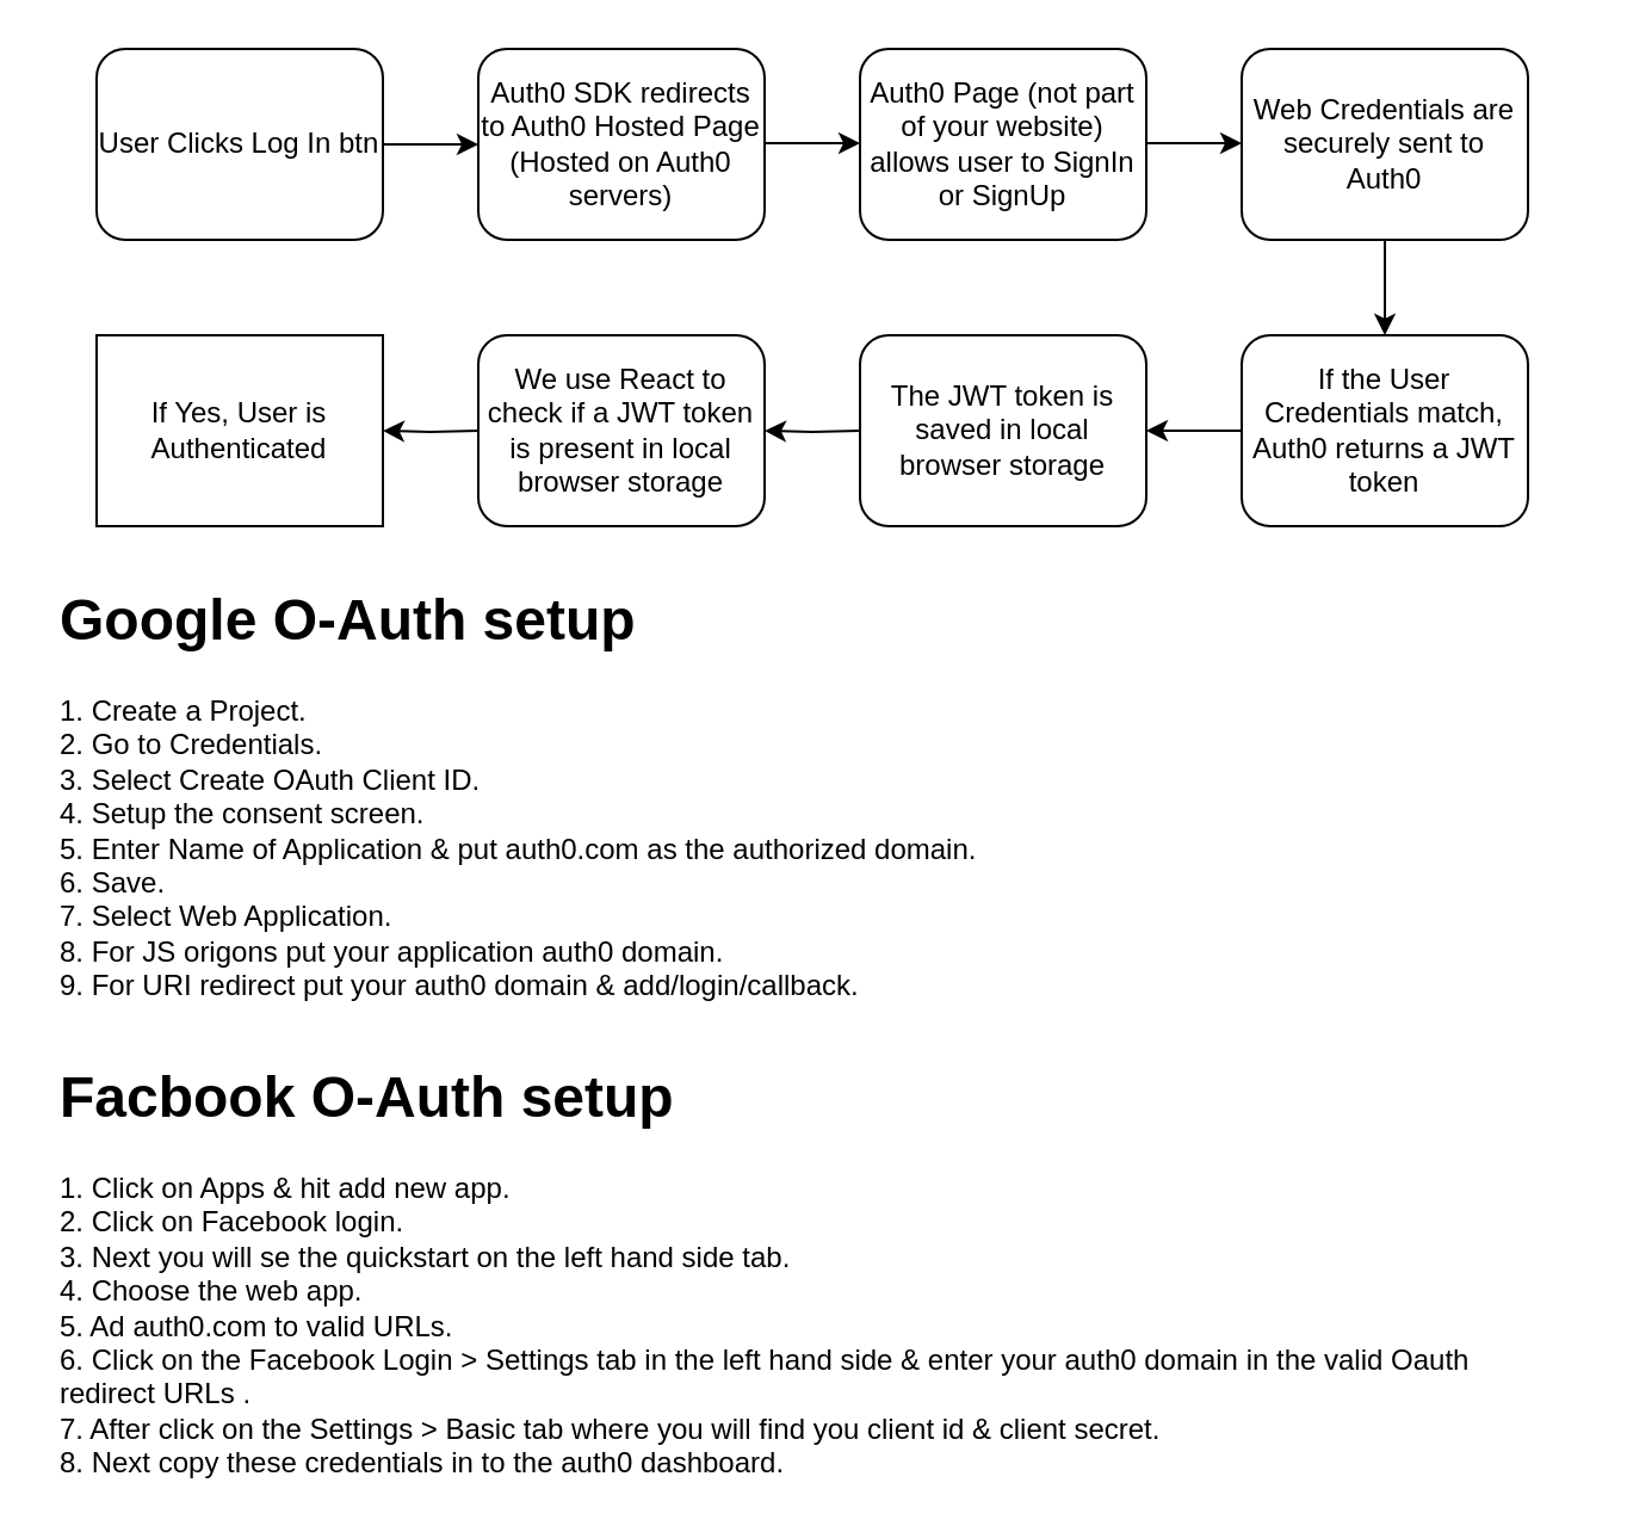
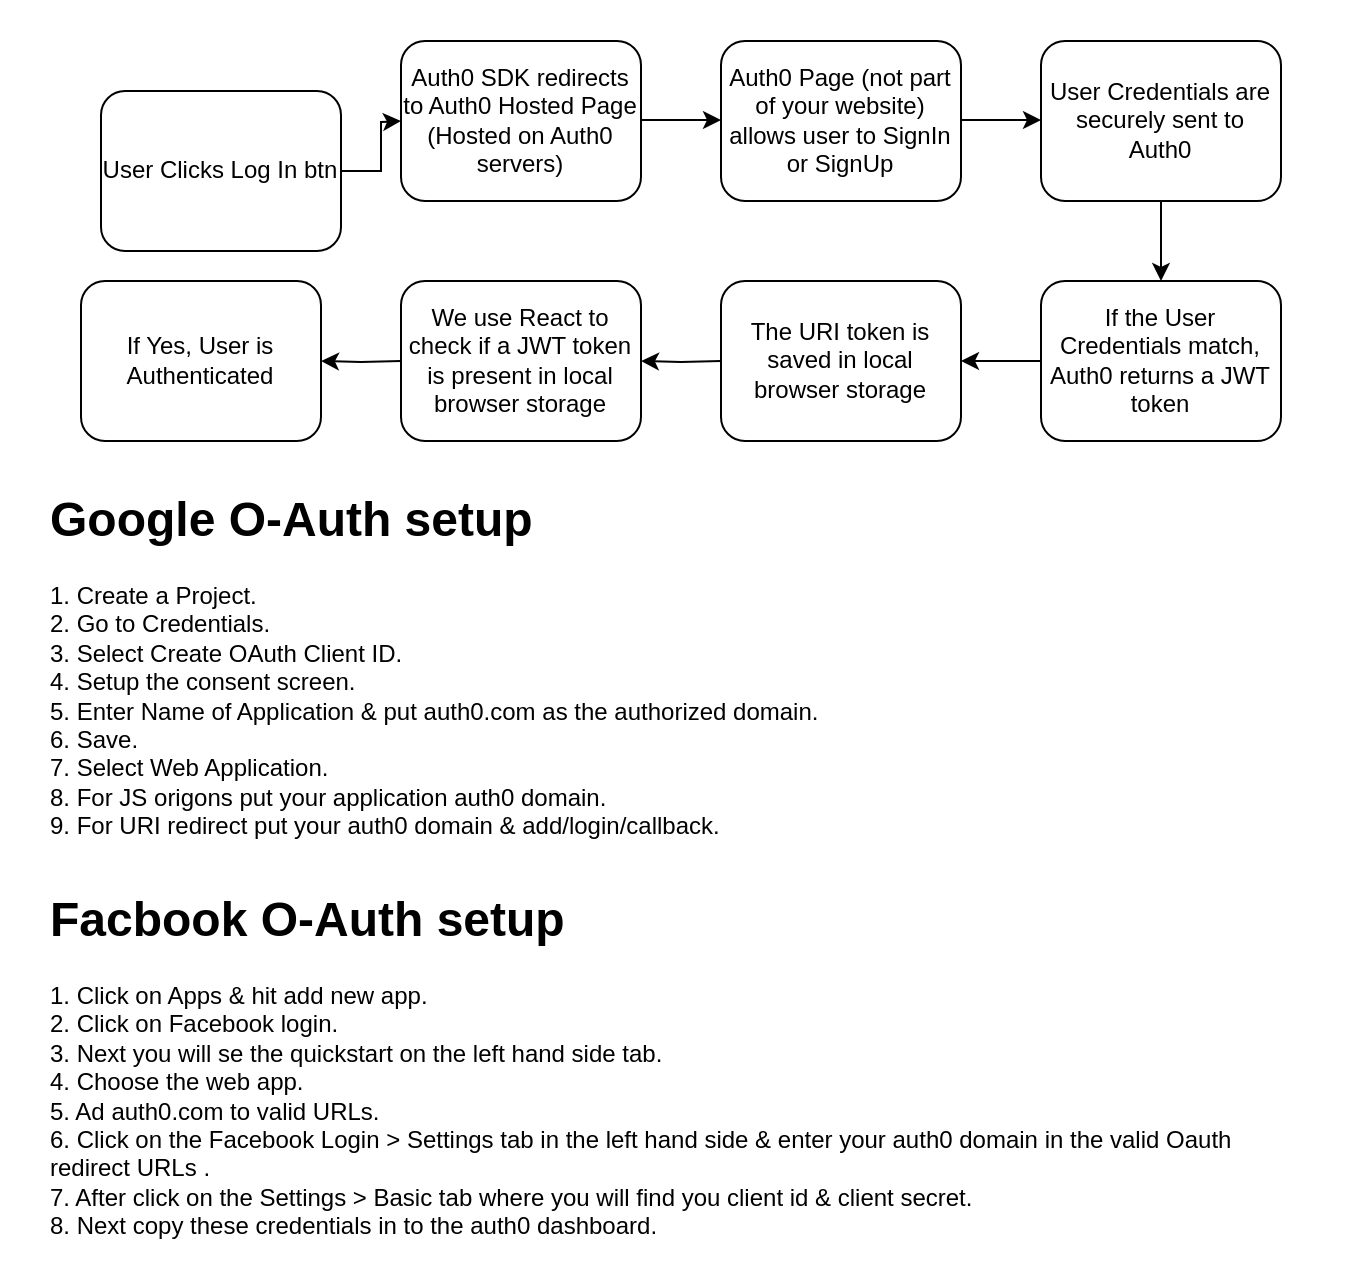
- <mxCell id="3" value="User Clicks Log In btn" style="rounded=1;whiteSpace=wrap;html=1;fontSize=12;glass=0;strokeWidth=1;shadow=0;" parent="1" vertex="1"><mxGeometry x="40" y="20" width="120" height="80" as="geometry" /></mxCell>
+ <mxCell id="3" value="User Clicks Log In btn" style="rounded=1;whiteSpace=wrap;html=1;fontSize=12;glass=0;strokeWidth=1;shadow=0;" parent="1" vertex="1"><mxGeometry x="50" y="45" width="120" height="80" as="geometry" /></mxCell>
- <mxCell id="7" value="Web Credentials are securely sent to Auth0" style="rounded=1;whiteSpace=wrap;html=1;fontSize=12;glass=0;strokeWidth=1;shadow=0;" vertex="1" parent="1"><mxGeometry x="520" y="20" width="120" height="80" as="geometry" /></mxCell>
+ <mxCell id="7" value="User Credentials are securely sent to Auth0" style="rounded=1;whiteSpace=wrap;html=1;fontSize=12;glass=0;strokeWidth=1;shadow=0;" vertex="1" parent="1"><mxGeometry x="520" y="20" width="120" height="80" as="geometry" /></mxCell>
- <mxCell id="15" value="If Yes, User is Authenticated" style="whiteSpace=wrap;html=1;fontSize=12;glass=0;strokeWidth=1;shadow=0;rounded=0;" vertex="1" parent="1"><mxGeometry x="40" y="140" width="120" height="80" as="geometry" /></mxCell>
+ <mxCell id="15" value="If Yes, User is Authenticated" style="rounded=1;whiteSpace=wrap;html=1;fontSize=12;glass=0;strokeWidth=1;shadow=0;" vertex="1" parent="1"><mxGeometry x="40" y="140" width="120" height="80" as="geometry" /></mxCell>
- <mxCell id="11" value="The JWT token is saved in local browser storage" style="rounded=1;whiteSpace=wrap;html=1;fontSize=12;glass=0;strokeWidth=1;shadow=0;" vertex="1" parent="1"><mxGeometry x="360" y="140" width="120" height="80" as="geometry" /></mxCell>
+ <mxCell id="11" value="The URI token is saved in local browser storage" style="rounded=1;whiteSpace=wrap;html=1;fontSize=12;glass=0;strokeWidth=1;shadow=0;" vertex="1" parent="1"><mxGeometry x="360" y="140" width="120" height="80" as="geometry" /></mxCell>
